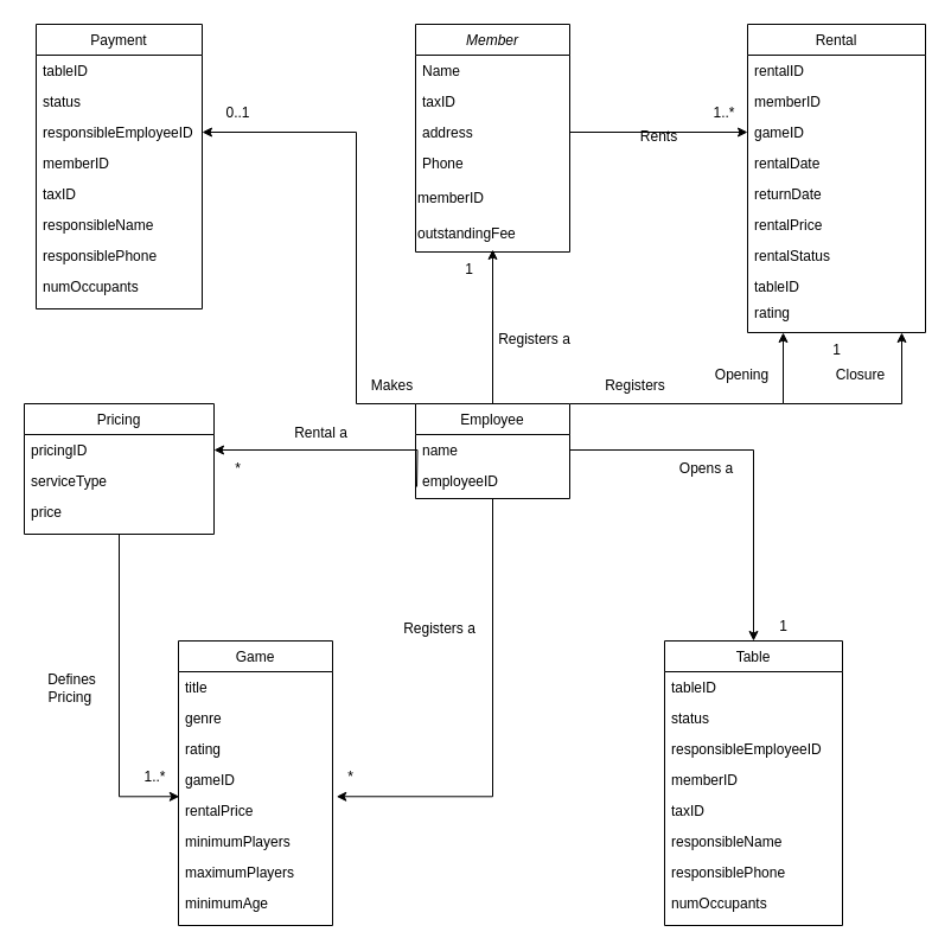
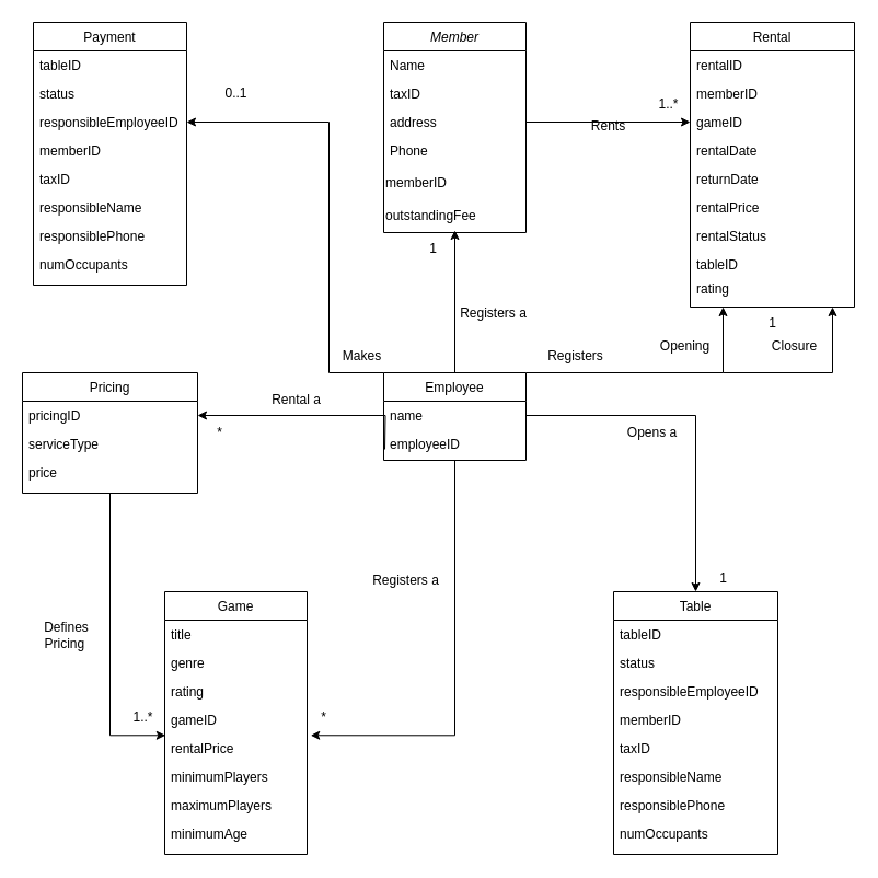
- <mxCell id="72" value="0..1" style="text;html=1;align=center;verticalAlign=middle;resizable=0;points=[];autosize=1;strokeColor=none;fillColor=none;" parent="1" vertex="1"><mxGeometry x="180" y="80" width="40" height="30" as="geometry" /></mxCell>
+ <mxCell id="72" value="0..1" style="text;html=1;align=center;verticalAlign=middle;resizable=0;points=[];autosize=1;strokeColor=none;fillColor=none;" parent="1" vertex="1"><mxGeometry x="195" y="70" width="40" height="30" as="geometry" /></mxCell>
- <mxCell id="66" value="Registers" style="text;html=1;align=center;verticalAlign=middle;resizable=0;points=[];autosize=1;strokeColor=none;fillColor=none;" parent="1" vertex="1"><mxGeometry x="500" y="310" width="70" height="30" as="geometry" /></mxCell>
+ <mxCell id="66" value="Registers" style="text;html=1;align=center;verticalAlign=middle;resizable=0;points=[];autosize=1;strokeColor=none;fillColor=none;" parent="1" vertex="1"><mxGeometry x="490" y="310" width="70" height="30" as="geometry" /></mxCell>
